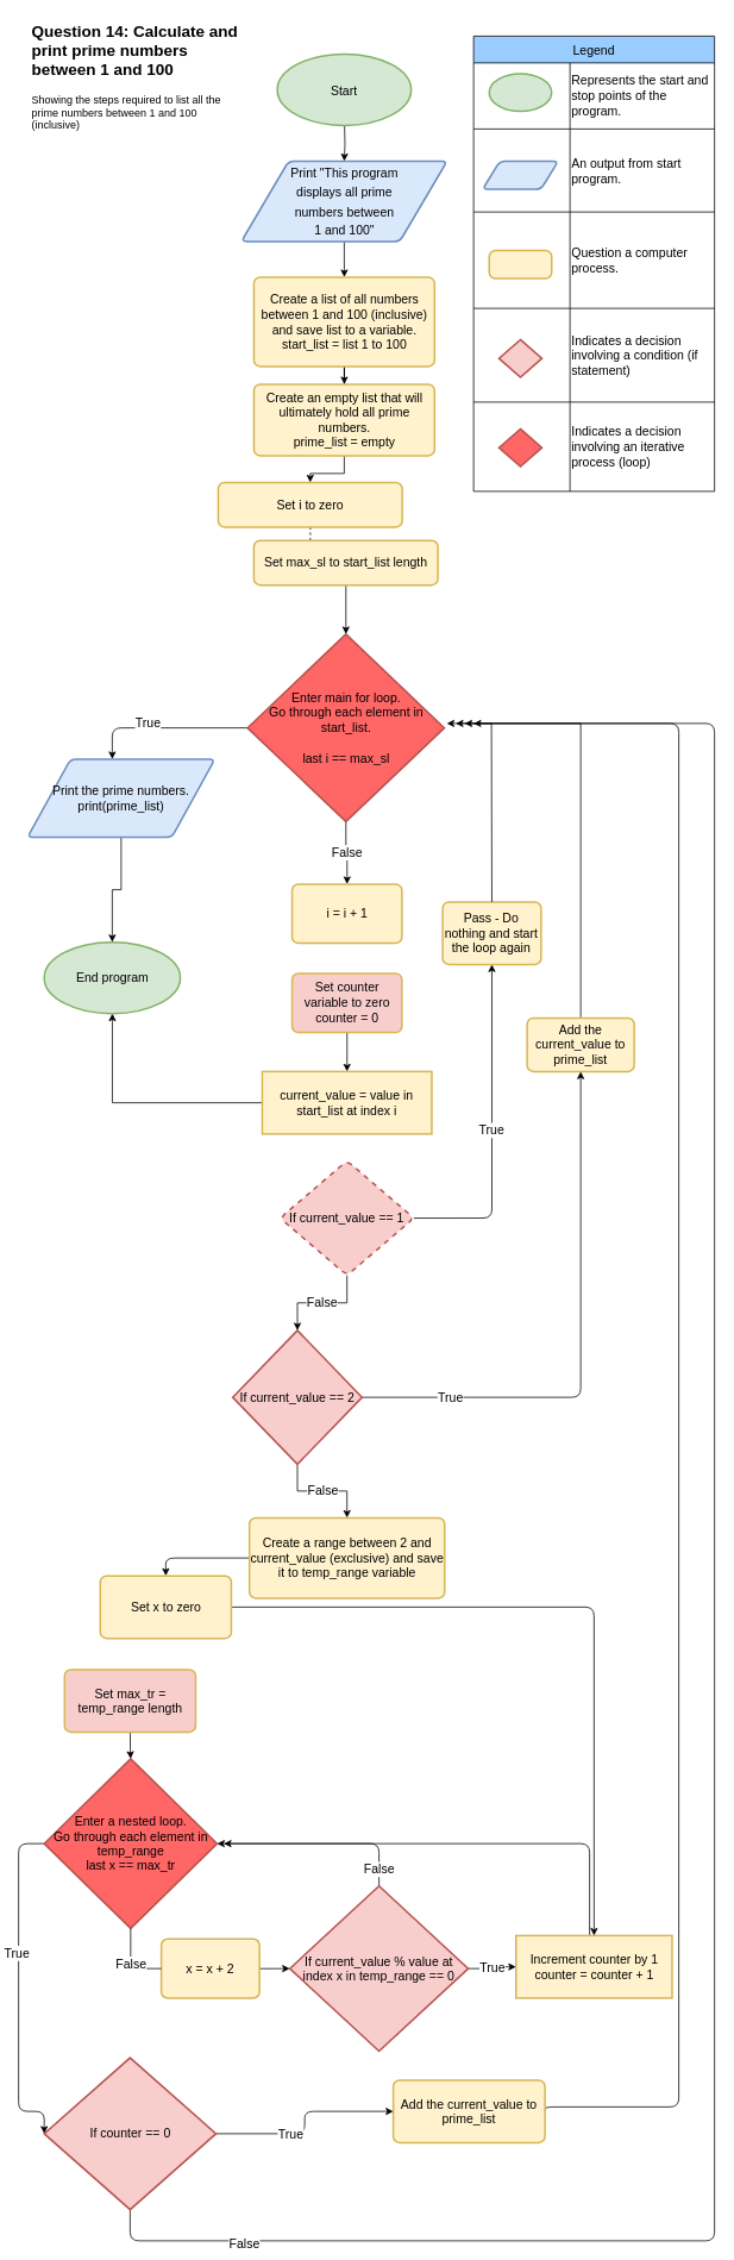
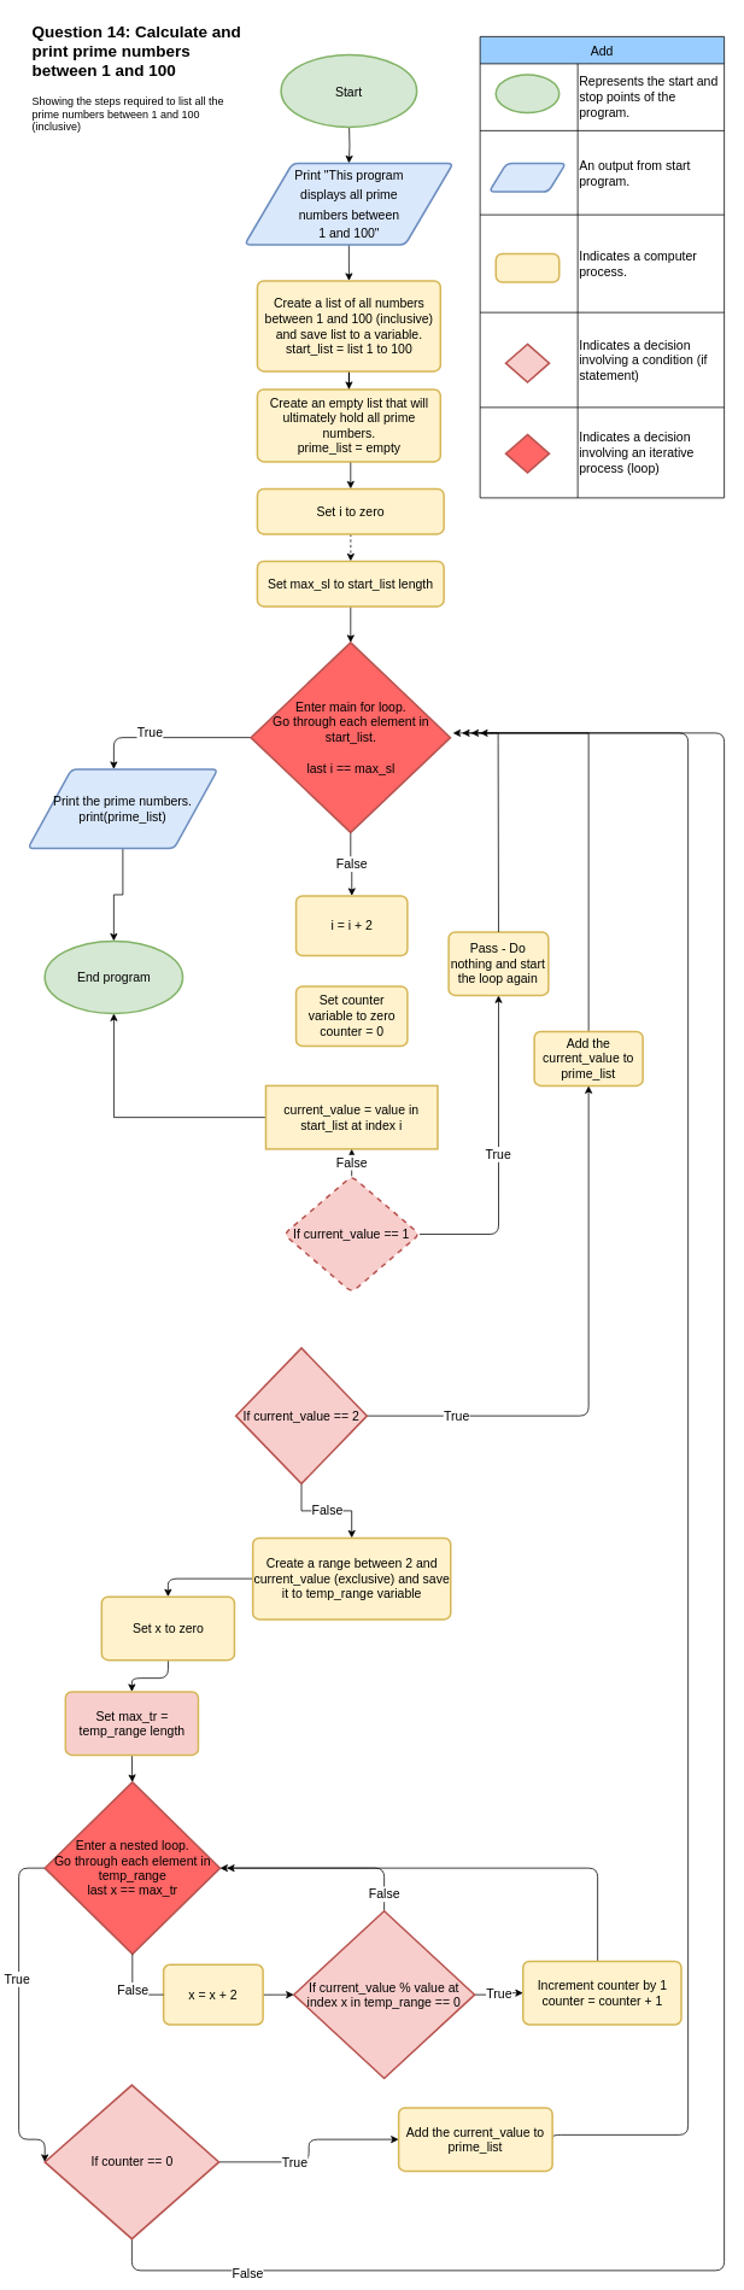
- <mxCell id="63" value="Legend" style="shape=table;startSize=30;container=1;collapsible=0;childLayout=tableLayout;labelBorderColor=none;fontSize=14;fillColor=#99CCFF;" vertex="1" parent="62"><mxGeometry width="270" height="510" as="geometry" /></mxCell>
+ <mxCell id="63" value="Add" style="shape=table;startSize=30;container=1;collapsible=0;childLayout=tableLayout;labelBorderColor=none;fontSize=14;fillColor=#99CCFF;" vertex="1" parent="62"><mxGeometry width="270" height="510" as="geometry" /></mxCell>
- <mxCell id="72" value="Question a computer&amp;nbsp; process." style="shape=partialRectangle;html=1;whiteSpace=wrap;connectable=0;overflow=hidden;fillColor=none;top=0;left=0;bottom=0;right=0;pointerEvents=1;labelBorderColor=none;fontSize=14;align=left;" vertex="1" parent="70"><mxGeometry x="108" width="162" height="108" as="geometry"><mxRectangle width="162" height="108" as="alternateBounds" /></mxGeometry></mxCell>
+ <mxCell id="72" value="Indicates a computer&amp;nbsp; process." style="shape=partialRectangle;html=1;whiteSpace=wrap;connectable=0;overflow=hidden;fillColor=none;top=0;left=0;bottom=0;right=0;pointerEvents=1;labelBorderColor=none;fontSize=14;align=left;" vertex="1" parent="70"><mxGeometry x="108" width="162" height="108" as="geometry"><mxRectangle width="162" height="108" as="alternateBounds" /></mxGeometry></mxCell>
- <mxCell id="50" value="Set i to zero" style="rounded=1;whiteSpace=wrap;html=1;absoluteArcSize=1;arcSize=14;strokeWidth=2;fontSize=14;fillColor=#fff2cc;strokeColor=#d6b656;" vertex="1" parent="1"><mxGeometry x="243.75" y="540" width="206.25" height="50" as="geometry" /></mxCell>
+ <mxCell id="50" value="Set i to zero" style="rounded=1;whiteSpace=wrap;html=1;absoluteArcSize=1;arcSize=14;strokeWidth=2;fontSize=14;fillColor=#fff2cc;strokeColor=#d6b656;" vertex="1" parent="1"><mxGeometry x="283.75" y="540" width="206.25" height="50" as="geometry" /></mxCell>
- <mxCell id="52" value="Set max_sl to start_list length" style="rounded=1;whiteSpace=wrap;html=1;absoluteArcSize=1;arcSize=14;strokeWidth=2;fontSize=14;fillColor=#fff2cc;strokeColor=#d6b656;" vertex="1" parent="1"><mxGeometry x="283.73" y="605" width="206.27" height="50" as="geometry" /></mxCell>
+ <mxCell id="52" value="Set max_sl to start_list length" style="rounded=1;whiteSpace=wrap;html=1;absoluteArcSize=1;arcSize=14;strokeWidth=2;fontSize=14;fillColor=#fff2cc;strokeColor=#d6b656;" vertex="1" parent="1"><mxGeometry x="283.73" y="620" width="206.27" height="50" as="geometry" /></mxCell>
- <mxCell id="53" value="i = i + 1" style="rounded=1;whiteSpace=wrap;html=1;absoluteArcSize=1;arcSize=14;strokeWidth=2;fontSize=14;fillColor=#fff2cc;strokeColor=#d6b656;" vertex="1" parent="1"><mxGeometry x="326.56" y="990" width="123.12" height="66.1" as="geometry" /></mxCell>
+ <mxCell id="53" value="i = i + 2" style="rounded=1;whiteSpace=wrap;html=1;absoluteArcSize=1;arcSize=14;strokeWidth=2;fontSize=14;fillColor=#fff2cc;strokeColor=#d6b656;" vertex="1" parent="1"><mxGeometry x="326.56" y="990" width="123.12" height="66.1" as="geometry" /></mxCell>
- <mxCell id="20" value="Pass - Do nothing and start the loop again" style="rounded=1;whiteSpace=wrap;html=1;absoluteArcSize=1;arcSize=14;strokeWidth=2;fontSize=14;fillColor=#fff2cc;strokeColor=#d6b656;" parent="1" vertex="1"><mxGeometry x="495.31" y="1010" width="110.31" height="70" as="geometry" /></mxCell>
+ <mxCell id="20" value="Pass - Do nothing and start the loop again" style="rounded=1;whiteSpace=wrap;html=1;absoluteArcSize=1;arcSize=14;strokeWidth=2;fontSize=14;fillColor=#fff2cc;strokeColor=#d6b656;" parent="1" vertex="1"><mxGeometry x="495.31" y="1030" width="110.31" height="70" as="geometry" /></mxCell>
- <mxCell id="30" value="End program" style="strokeWidth=2;html=1;shape=mxgraph.flowchart.start_2;whiteSpace=wrap;fontSize=14;fillColor=#d5e8d4;strokeColor=#82b366;" parent="1" vertex="1"><mxGeometry x="48.75" y="1055" width="152.5" height="80" as="geometry" /></mxCell>
+ <mxCell id="30" value="End program" style="strokeWidth=2;html=1;shape=mxgraph.flowchart.start_2;whiteSpace=wrap;fontSize=14;fillColor=#d5e8d4;strokeColor=#82b366;" parent="1" vertex="1"><mxGeometry x="48.75" y="1040" width="152.5" height="80" as="geometry" /></mxCell>
- <mxCell id="14" value="Set counter variable to zero&lt;br&gt;counter = 0" style="rounded=1;whiteSpace=wrap;html=1;absoluteArcSize=1;arcSize=14;strokeWidth=2;fontSize=14;fillColor=#f8cecc;strokeColor=#d6b656;" parent="1" vertex="1"><mxGeometry x="326.56" y="1090" width="123.12" height="66.1" as="geometry" /></mxCell>
+ <mxCell id="14" value="Set counter variable to zero&lt;br&gt;counter = 0" style="rounded=1;whiteSpace=wrap;html=1;absoluteArcSize=1;arcSize=14;strokeWidth=2;fontSize=14;fillColor=#fff2cc;strokeColor=#d6b656;" parent="1" vertex="1"><mxGeometry x="326.56" y="1090" width="123.12" height="66.1" as="geometry" /></mxCell>
- <mxCell id="13" value="" style="edgeStyle=orthogonalEdgeStyle;rounded=0;orthogonalLoop=1;jettySize=auto;html=1;fontSize=14;" parent="1" source="14" target="16" edge="1"><mxGeometry relative="1" as="geometry" /></mxCell>
- <mxCell id="17" value="False" style="edgeStyle=orthogonalEdgeStyle;rounded=0;orthogonalLoop=1;jettySize=auto;html=1;fontSize=14;" parent="1" source="19" target="27" edge="1"><mxGeometry relative="1" as="geometry" /></mxCell>
+ <mxCell id="17" value="False" style="edgeStyle=orthogonalEdgeStyle;rounded=0;orthogonalLoop=1;jettySize=auto;html=1;fontSize=14;" parent="1" source="19" target="16" edge="1"><mxGeometry relative="1" as="geometry" /></mxCell>
- <mxCell id="54" style="edgeStyle=orthogonalEdgeStyle;rounded=1;jumpStyle=arc;orthogonalLoop=1;jettySize=auto;html=1;fontSize=14;" edge="1" parent="1" source="55" target="40"><mxGeometry relative="1" as="geometry" /></mxCell>
+ <mxCell id="54" style="edgeStyle=orthogonalEdgeStyle;rounded=1;jumpStyle=arc;orthogonalLoop=1;jettySize=auto;html=1;entryX=0.5;entryY=0;entryDx=0;entryDy=0;fontSize=14;" edge="1" parent="1" source="55" target="57"><mxGeometry relative="1" as="geometry" /></mxCell>
- <mxCell id="40" value="Increment counter by 1&lt;br&gt;counter = counter + 1" style="whiteSpace=wrap;html=1;absoluteArcSize=1;arcSize=14;strokeWidth=2;fontSize=14;fillColor=#fff2cc;strokeColor=#d6b656;rounded=0;" parent="1" vertex="1"><mxGeometry x="577.5" y="2168.05" width="175" height="70" as="geometry" /></mxCell>
+ <mxCell id="40" value="Increment counter by 1&lt;br&gt;counter = counter + 1" style="rounded=1;whiteSpace=wrap;html=1;absoluteArcSize=1;arcSize=14;strokeWidth=2;fontSize=14;fillColor=#fff2cc;strokeColor=#d6b656;" parent="1" vertex="1"><mxGeometry x="577.5" y="2168.05" width="175" height="70" as="geometry" /></mxCell>
